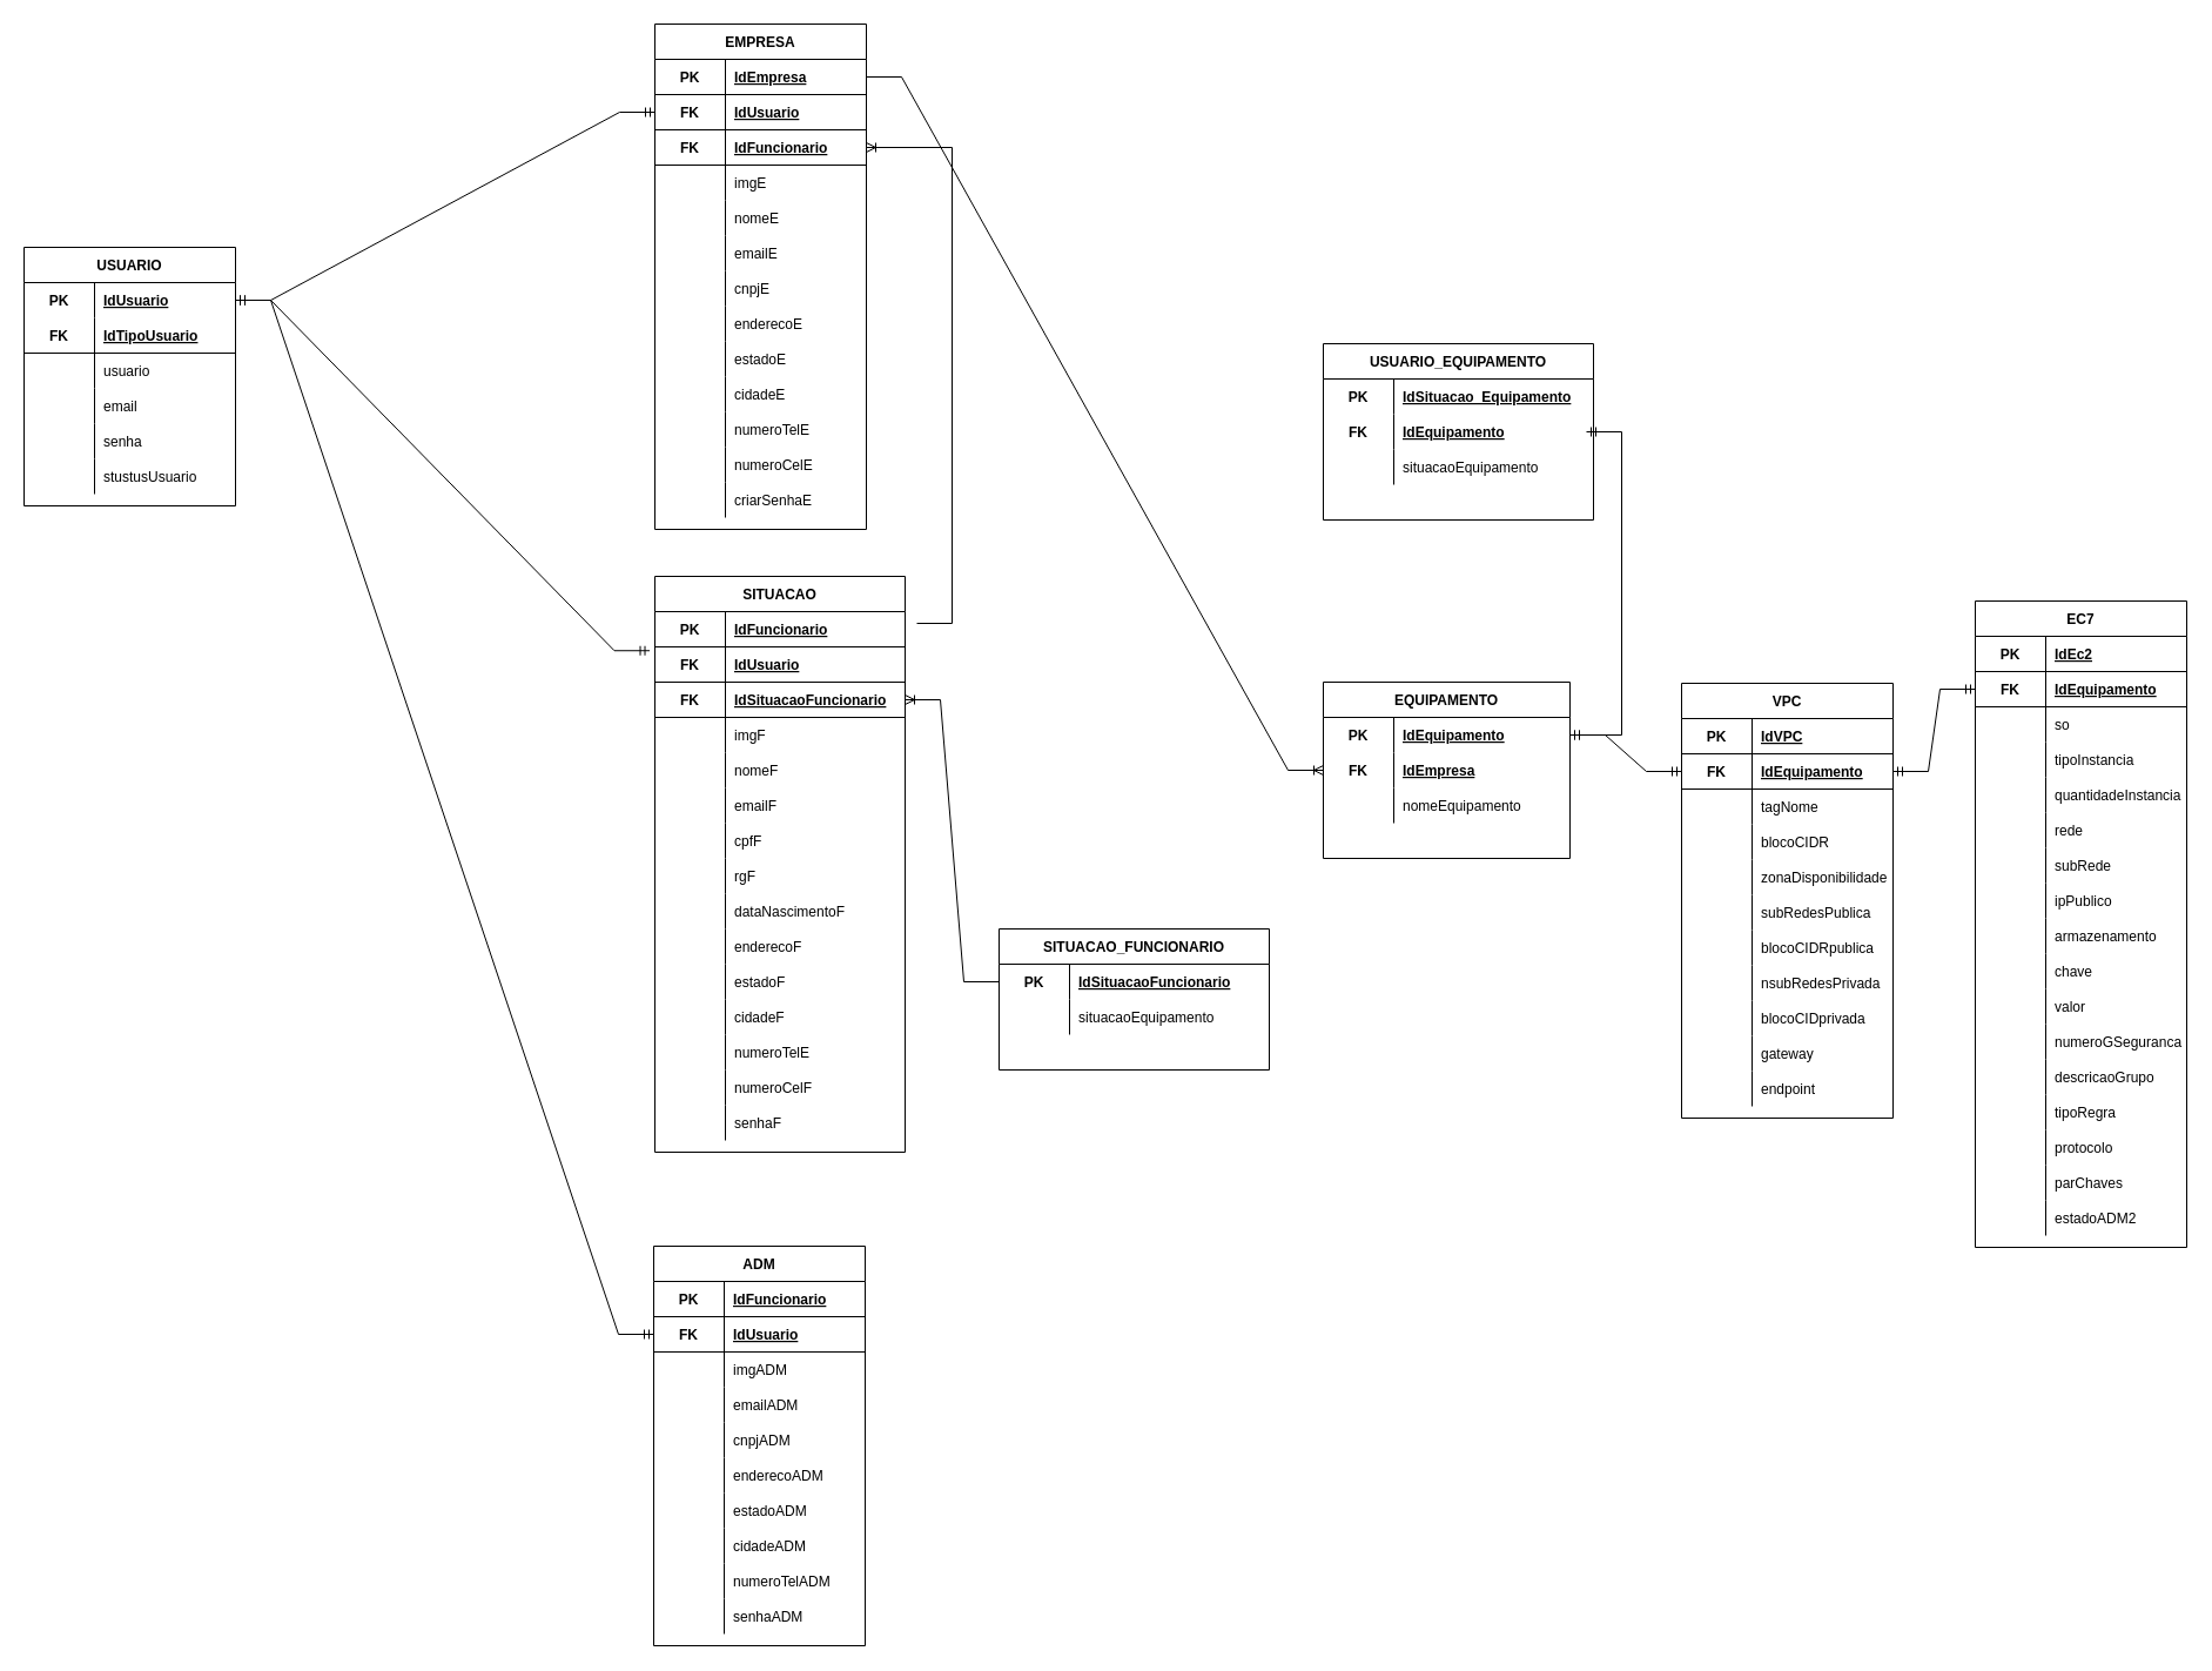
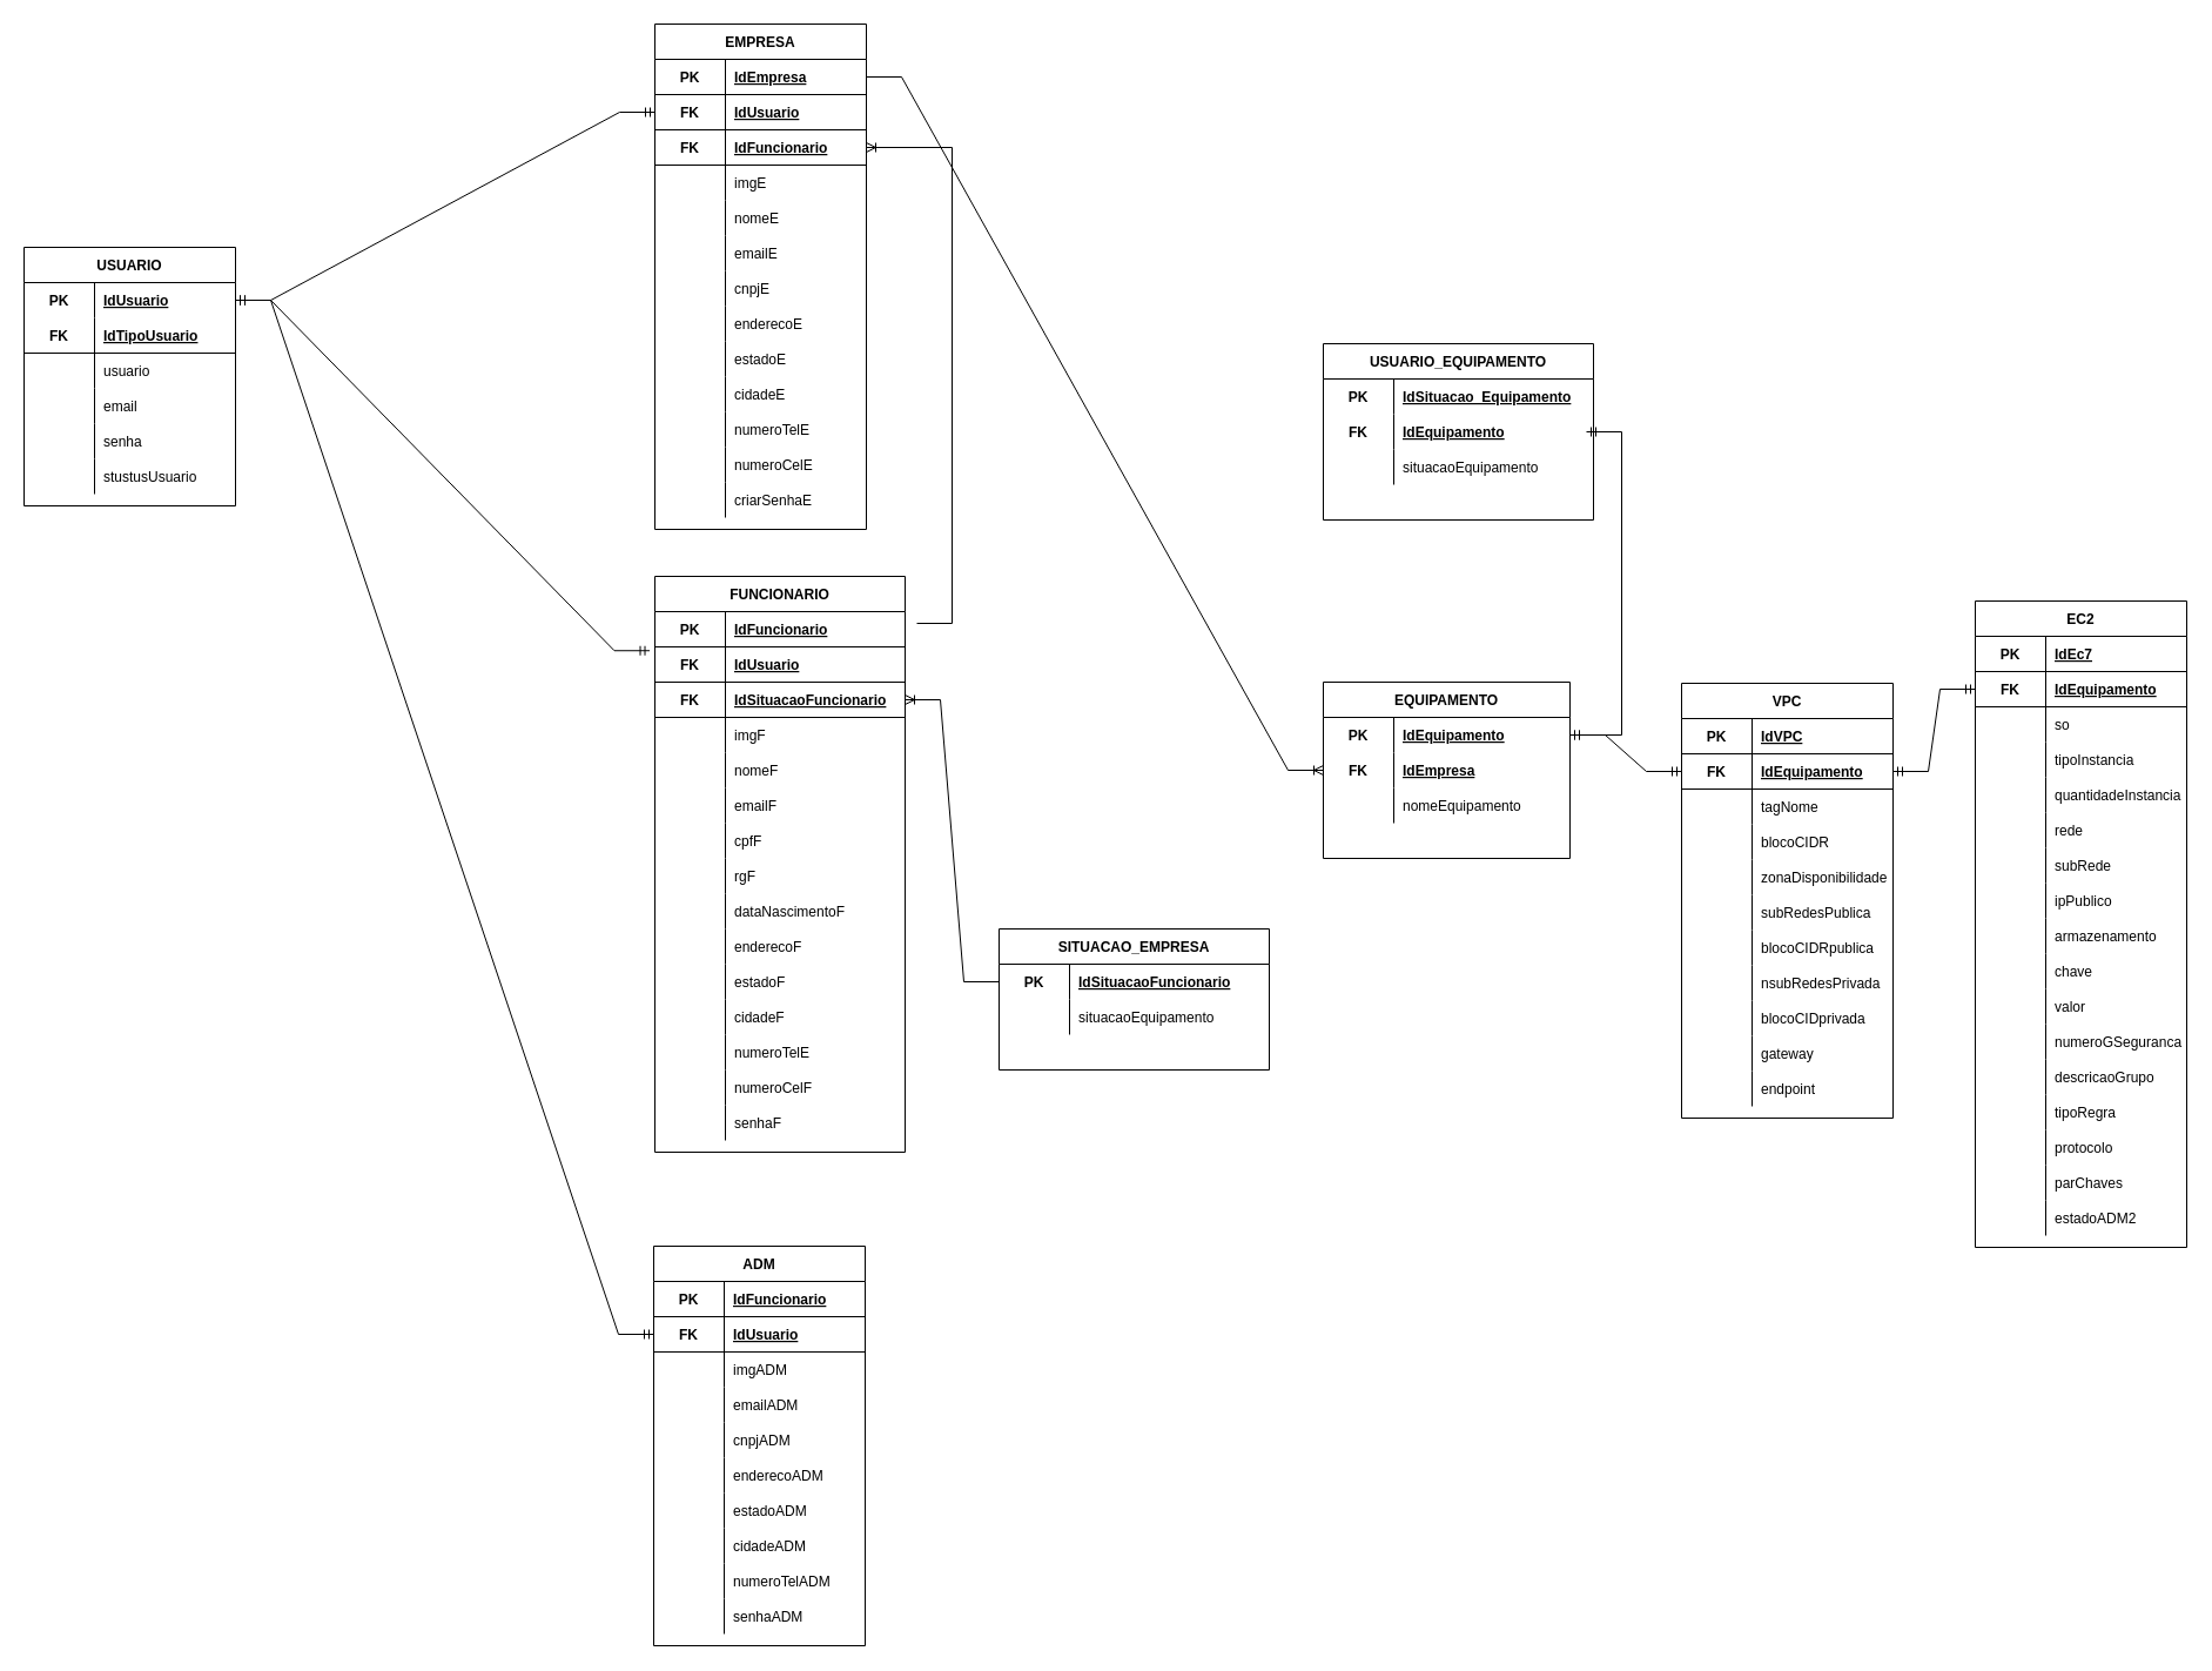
- <mxCell id="2" value="SITUACAO" style="shape=table;startSize=30;container=1;collapsible=1;childLayout=tableLayout;fixedRows=1;rowLines=0;fontStyle=1;align=center;resizeLast=1;" parent="1" vertex="1"><mxGeometry x="557" y="490" width="213" height="490" as="geometry" /></mxCell>
+ <mxCell id="2" value="FUNCIONARIO" style="shape=table;startSize=30;container=1;collapsible=1;childLayout=tableLayout;fixedRows=1;rowLines=0;fontStyle=1;align=center;resizeLast=1;" parent="1" vertex="1"><mxGeometry x="557" y="490" width="213" height="490" as="geometry" /></mxCell>
- <mxCell id="107" value="EC7" style="shape=table;startSize=30;container=1;collapsible=1;childLayout=tableLayout;fixedRows=1;rowLines=0;fontStyle=1;align=center;resizeLast=1;" parent="1" vertex="1"><mxGeometry x="1681" y="511" width="180" height="550" as="geometry" /></mxCell>
+ <mxCell id="107" value="EC2" style="shape=table;startSize=30;container=1;collapsible=1;childLayout=tableLayout;fixedRows=1;rowLines=0;fontStyle=1;align=center;resizeLast=1;" parent="1" vertex="1"><mxGeometry x="1681" y="511" width="180" height="550" as="geometry" /></mxCell>
- <mxCell id="110" value="IdEc2" style="shape=partialRectangle;connectable=0;fillColor=none;top=0;left=0;bottom=0;right=0;align=left;spacingLeft=6;fontStyle=5;overflow=hidden;" parent="108" vertex="1"><mxGeometry x="60" width="120" height="30" as="geometry"><mxRectangle width="120" height="30" as="alternateBounds" /></mxGeometry></mxCell>
+ <mxCell id="110" value="IdEc7" style="shape=partialRectangle;connectable=0;fillColor=none;top=0;left=0;bottom=0;right=0;align=left;spacingLeft=6;fontStyle=5;overflow=hidden;" parent="108" vertex="1"><mxGeometry x="60" width="120" height="30" as="geometry"><mxRectangle width="120" height="30" as="alternateBounds" /></mxGeometry></mxCell>
- <mxCell id="252" value="SITUACAO_FUNCIONARIO" style="shape=table;startSize=30;container=1;collapsible=1;childLayout=tableLayout;fixedRows=1;rowLines=0;fontStyle=1;align=center;resizeLast=1;" vertex="1" parent="1"><mxGeometry x="850" y="790" width="230" height="120" as="geometry" /></mxCell>
+ <mxCell id="252" value="SITUACAO_EMPRESA" style="shape=table;startSize=30;container=1;collapsible=1;childLayout=tableLayout;fixedRows=1;rowLines=0;fontStyle=1;align=center;resizeLast=1;" vertex="1" parent="1"><mxGeometry x="850" y="790" width="230" height="120" as="geometry" /></mxCell>
